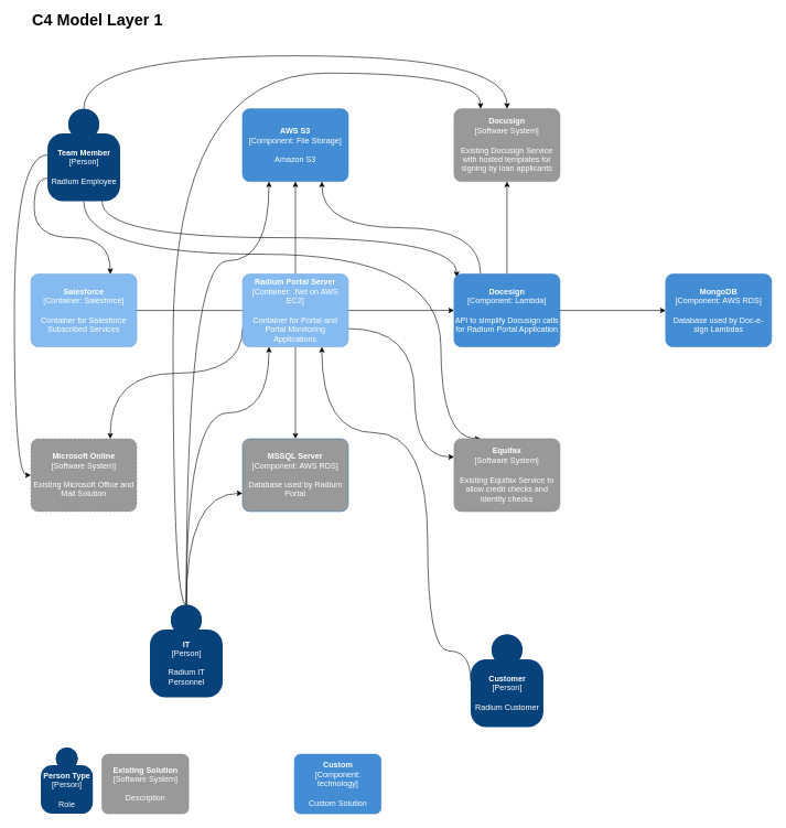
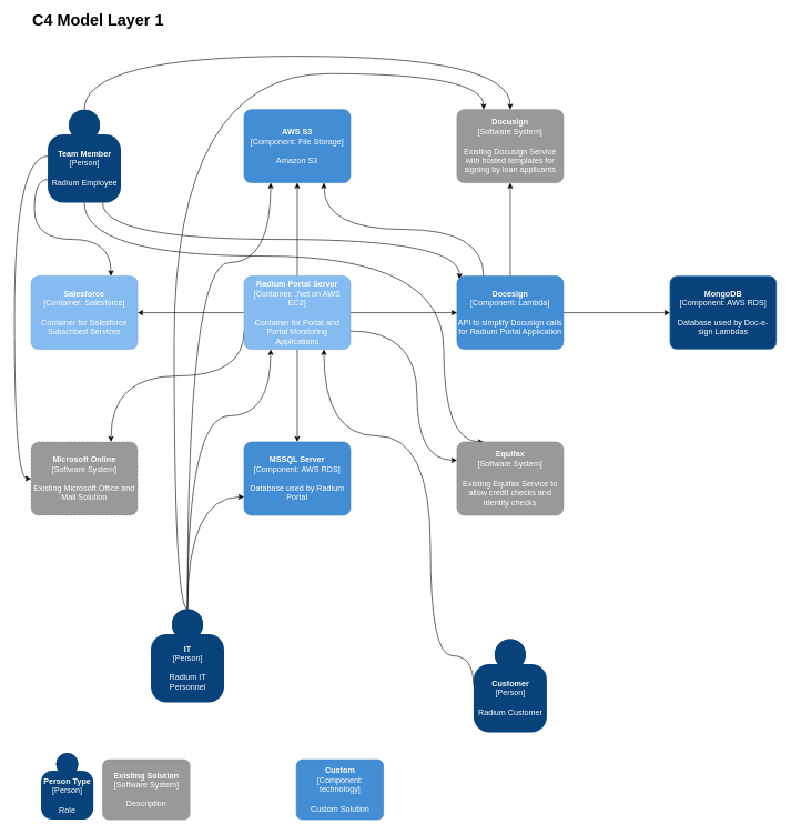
- <mxCell id="23" style="edgeStyle=orthogonalEdgeStyle;curved=1;rounded=0;orthogonalLoop=1;jettySize=auto;html=1;exitX=0;exitY=0.5;exitDx=0;exitDy=0;exitPerimeter=0;entryX=1;entryY=0.5;entryDx=0;entryDy=0;entryPerimeter=0;startArrow=none;startFill=0;endArrow=none;endFill=1;" edge="1" parent="1" source="25" target="16"><mxGeometry relative="1" as="geometry" /></mxCell>
+ <mxCell id="23" style="edgeStyle=orthogonalEdgeStyle;curved=1;rounded=0;orthogonalLoop=1;jettySize=auto;html=1;exitX=0;exitY=0.5;exitDx=0;exitDy=0;exitPerimeter=0;entryX=1;entryY=0.5;entryDx=0;entryDy=0;entryPerimeter=0;startArrow=none;startFill=0;endArrow=classic;endFill=1;" edge="1" parent="1" source="25" target="16"><mxGeometry relative="1" as="geometry" /></mxCell>
- <mxCell id="17" value="&lt;b&gt;MongoDB&lt;/b&gt;&lt;div&gt;[Component: AWS RDS]&lt;/div&gt;&lt;br&gt;&lt;div&gt;Database used by Doc-e-sign Lambdas&lt;/div&gt;" style="rounded=1;whiteSpace=wrap;html=1;labelBackgroundColor=none;fillColor=#438DD5;fontColor=#ffffff;align=center;arcSize=10;strokeColor=#3C7FC0;metaEdit=1;metaData={&quot;c4Type&quot;:{&quot;editable&quot;:false}};points=[[0.25,0,0],[0.5,0,0],[0.75,0,0],[1,0.25,0],[1,0.5,0],[1,0.75,0],[0.75,1,0],[0.5,1,0],[0.25,1,0],[0,0.75,0],[0,0.5,0],[0,0.25,0]];" vertex="1" parent="1"><mxGeometry x="1005.94" y="413.94" width="160" height="110.0" as="geometry" /></mxCell>
+ <mxCell id="17" value="&lt;b&gt;MongoDB&lt;/b&gt;&lt;div&gt;[Component: AWS RDS]&lt;/div&gt;&lt;br&gt;&lt;div&gt;Database used by Doc-e-sign Lambdas&lt;/div&gt;" style="rounded=1;whiteSpace=wrap;html=1;labelBackgroundColor=none;fillColor=#08427b;fontColor=#ffffff;align=center;arcSize=10;strokeColor=#3C7FC0;metaEdit=1;metaData={&quot;c4Type&quot;:{&quot;editable&quot;:false}};points=[[0.25,0,0],[0.5,0,0],[0.75,0,0],[1,0.25,0],[1,0.5,0],[1,0.75,0],[0.75,1,0],[0.5,1,0],[0.25,1,0],[0,0.75,0],[0,0.5,0],[0,0.25,0]];" vertex="1" parent="1"><mxGeometry x="1005.94" y="413.94" width="160" height="110.0" as="geometry" /></mxCell>
- <mxCell id="19" value="&lt;b&gt;MSSQL Server&lt;/b&gt;&lt;div&gt;[Component: AWS RDS]&lt;/div&gt;&lt;br&gt;&lt;div&gt;Database used by Radium Portal&lt;/div&gt;" style="rounded=1;whiteSpace=wrap;html=1;labelBackgroundColor=none;fillColor=#999999;fontColor=#ffffff;align=center;arcSize=10;strokeColor=#3C7FC0;metaEdit=1;metaData={&quot;c4Type&quot;:{&quot;editable&quot;:false}};points=[[0.25,0,0],[0.5,0,0],[0.75,0,0],[1,0.25,0],[1,0.5,0],[1,0.75,0],[0.75,1,0],[0.5,1,0],[0.25,1,0],[0,0.75,0],[0,0.5,0],[0,0.25,0]];" vertex="1" parent="1"><mxGeometry x="365.94" y="662.94" width="160" height="110.0" as="geometry" /></mxCell>
+ <mxCell id="19" value="&lt;b&gt;MSSQL Server&lt;/b&gt;&lt;div&gt;[Component: AWS RDS]&lt;/div&gt;&lt;br&gt;&lt;div&gt;Database used by Radium Portal&lt;/div&gt;" style="rounded=1;whiteSpace=wrap;html=1;labelBackgroundColor=none;fillColor=#438DD5;fontColor=#ffffff;align=center;arcSize=10;strokeColor=#3C7FC0;metaEdit=1;metaData={&quot;c4Type&quot;:{&quot;editable&quot;:false}};points=[[0.25,0,0],[0.5,0,0],[0.75,0,0],[1,0.25,0],[1,0.5,0],[1,0.75,0],[0.75,1,0],[0.5,1,0],[0.25,1,0],[0,0.75,0],[0,0.5,0],[0,0.25,0]];" vertex="1" parent="1"><mxGeometry x="365.94" y="662.94" width="160" height="110.0" as="geometry" /></mxCell>
